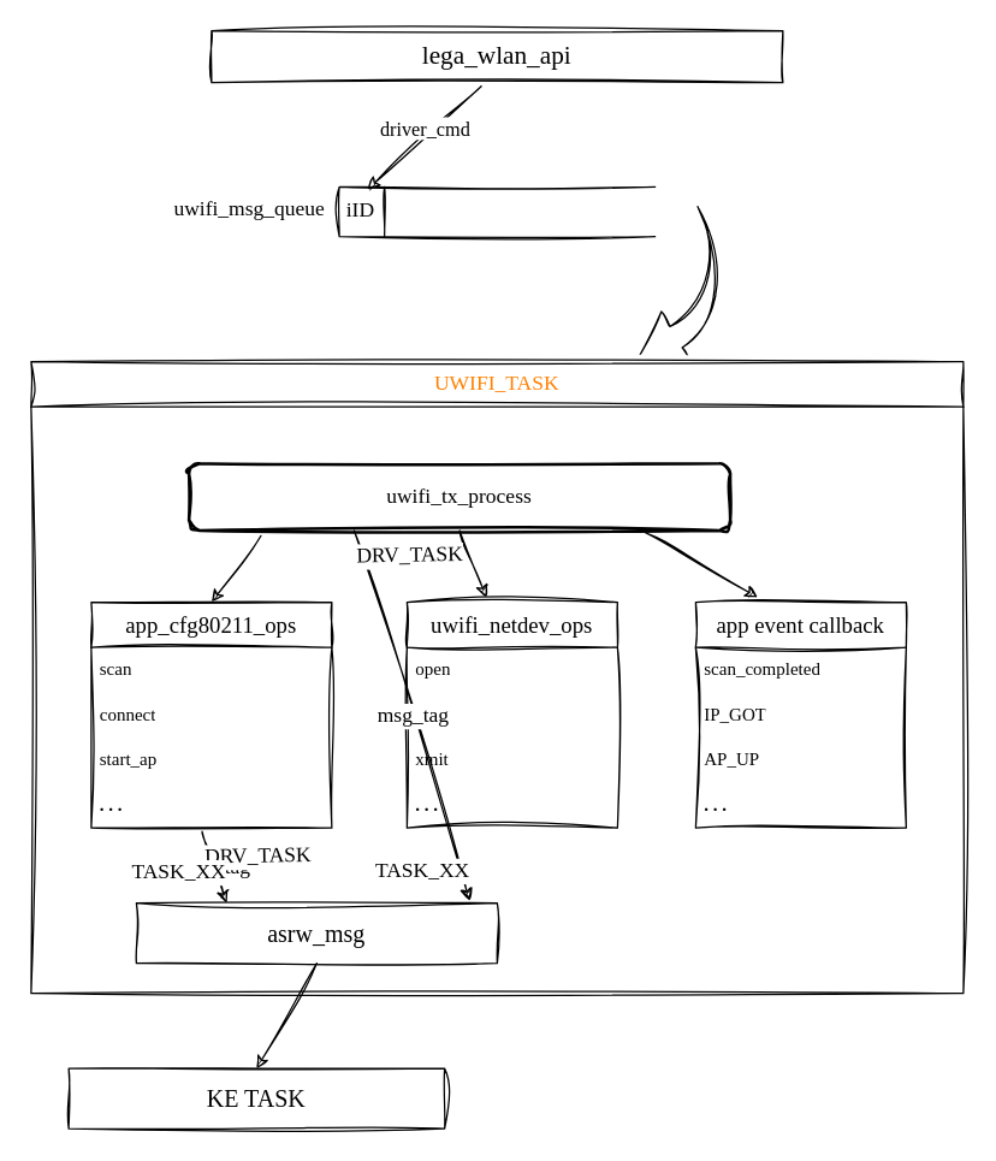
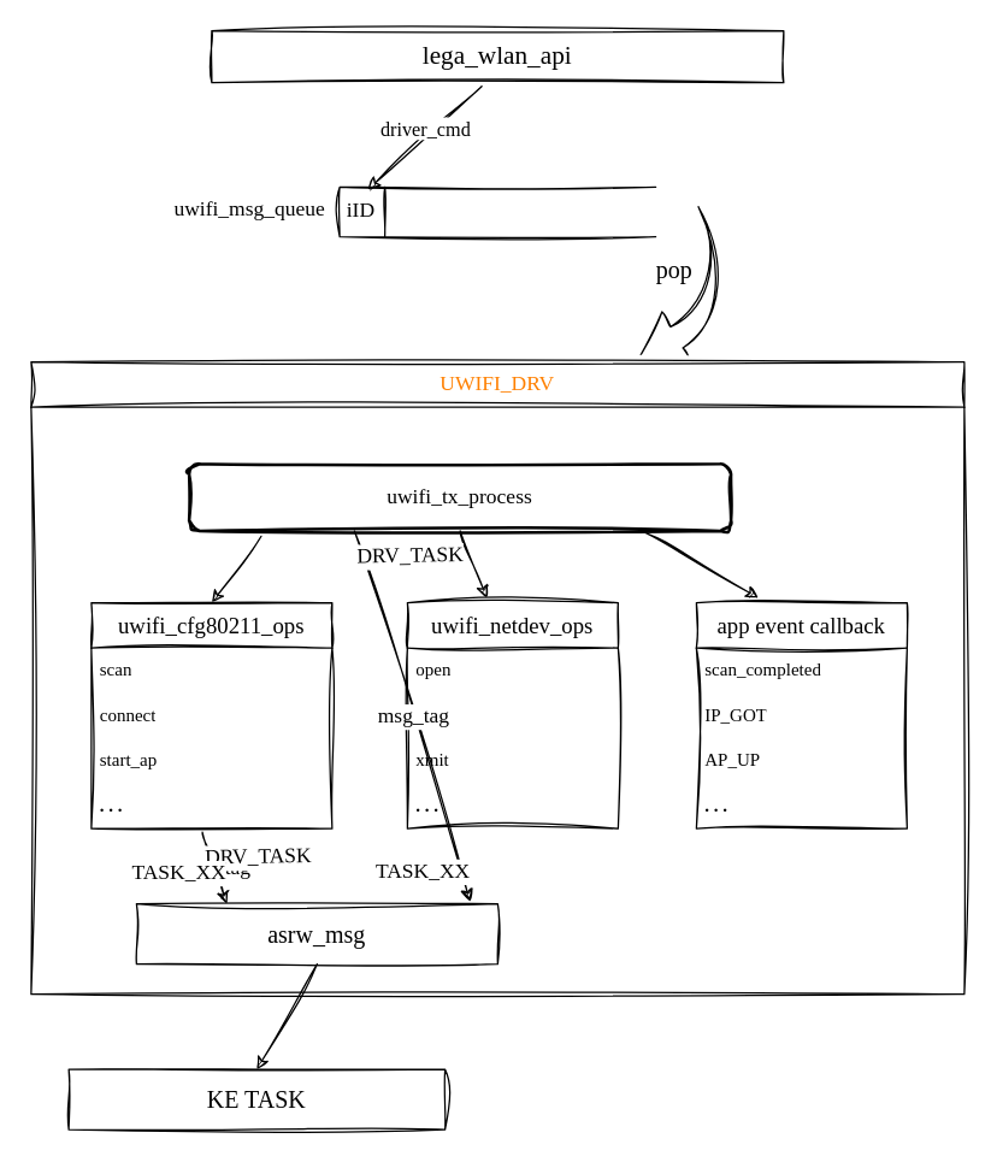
+ <mxCell id="6" value="&lt;font style=&quot;font-size: 16px;&quot;&gt;pop&lt;/font&gt;" style="text;html=1;align=center;verticalAlign=middle;resizable=0;points=[];autosize=1;strokeColor=none;fillColor=none;fontFamily=Architects Daughter;fontSource=https%3A%2F%2Ffonts.googleapis.com%2Fcss%3Ffamily%3DArchitects%2BDaughter;" parent="1" vertex="1"><mxGeometry x="422" y="163.86" width="50" height="30" as="geometry" /></mxCell>
- <mxCell id="9" value="&lt;span style=&quot;font-size: 14px; font-weight: 400; text-wrap: nowrap;&quot;&gt;&lt;font color=&quot;#ff8000&quot;&gt;UWIFI_TASK&lt;/font&gt;&lt;/span&gt;" style="swimlane;whiteSpace=wrap;html=1;sketch=1;hachureGap=4;jiggle=2;curveFitting=1;fontFamily=Architects Daughter;fontSource=https%3A%2F%2Ffonts.googleapis.com%2Fcss%3Ffamily%3DArchitects%2BDaughter;startSize=30;" vertex="1" parent="1"><mxGeometry x="20" y="240" width="620" height="420" as="geometry"><mxRectangle x="535" y="290" width="615" height="30" as="alternateBounds" /></mxGeometry></mxCell>
+ <mxCell id="9" value="&lt;span style=&quot;font-size: 14px; font-weight: 400; text-wrap: nowrap;&quot;&gt;&lt;font color=&quot;#ff8000&quot;&gt;UWIFI_DRV&lt;/font&gt;&lt;/span&gt;" style="swimlane;whiteSpace=wrap;html=1;sketch=1;hachureGap=4;jiggle=2;curveFitting=1;fontFamily=Architects Daughter;fontSource=https%3A%2F%2Ffonts.googleapis.com%2Fcss%3Ffamily%3DArchitects%2BDaughter;startSize=30;" vertex="1" parent="1"><mxGeometry x="20" y="240" width="620" height="420" as="geometry"><mxRectangle x="535" y="290" width="615" height="30" as="alternateBounds" /></mxGeometry></mxCell>
- <mxCell id="14" value="&lt;span style=&quot;font-size: 15px;&quot;&gt;app_cfg80211_ops&lt;/span&gt;" style="swimlane;fontStyle=0;childLayout=stackLayout;horizontal=1;startSize=30;horizontalStack=0;resizeParent=1;resizeParentMax=0;resizeLast=0;collapsible=1;marginBottom=0;whiteSpace=wrap;html=1;sketch=1;hachureGap=4;jiggle=2;curveFitting=1;fontFamily=Architects Daughter;fontSource=https%3A%2F%2Ffonts.googleapis.com%2Fcss%3Ffamily%3DArchitects%2BDaughter;" vertex="1" parent="9"><mxGeometry x="40" y="160" width="160" height="150" as="geometry"><mxRectangle x="40" y="160" width="150" height="30" as="alternateBounds" /></mxGeometry></mxCell>
+ <mxCell id="14" value="&lt;span style=&quot;font-size: 15px;&quot;&gt;uwifi_cfg80211_ops&lt;/span&gt;" style="swimlane;fontStyle=0;childLayout=stackLayout;horizontal=1;startSize=30;horizontalStack=0;resizeParent=1;resizeParentMax=0;resizeLast=0;collapsible=1;marginBottom=0;whiteSpace=wrap;html=1;sketch=1;hachureGap=4;jiggle=2;curveFitting=1;fontFamily=Architects Daughter;fontSource=https%3A%2F%2Ffonts.googleapis.com%2Fcss%3Ffamily%3DArchitects%2BDaughter;" vertex="1" parent="9"><mxGeometry x="40" y="160" width="160" height="150" as="geometry"><mxRectangle x="40" y="160" width="150" height="30" as="alternateBounds" /></mxGeometry></mxCell>
